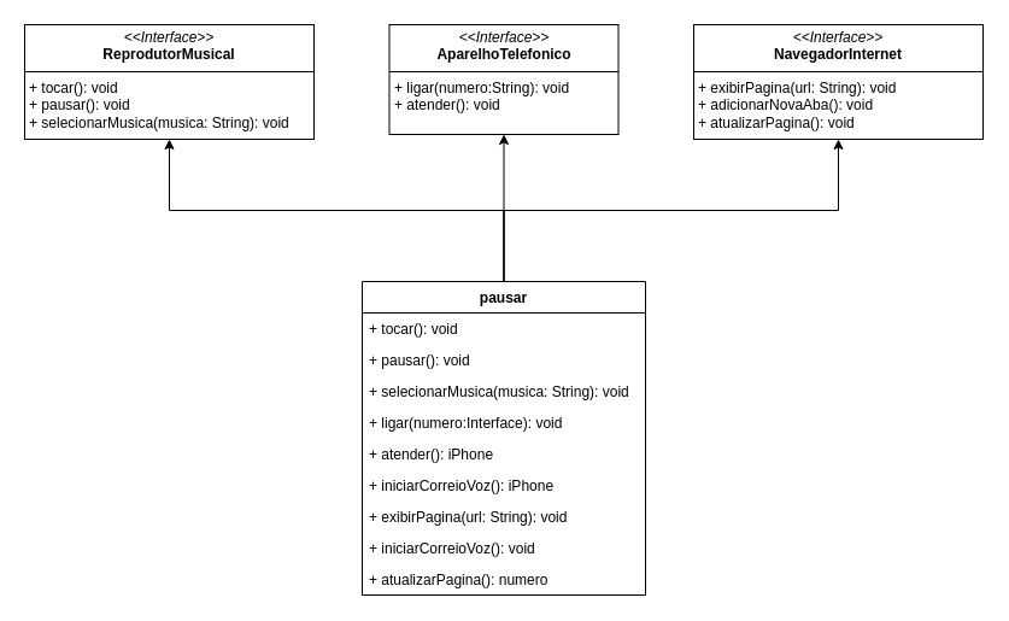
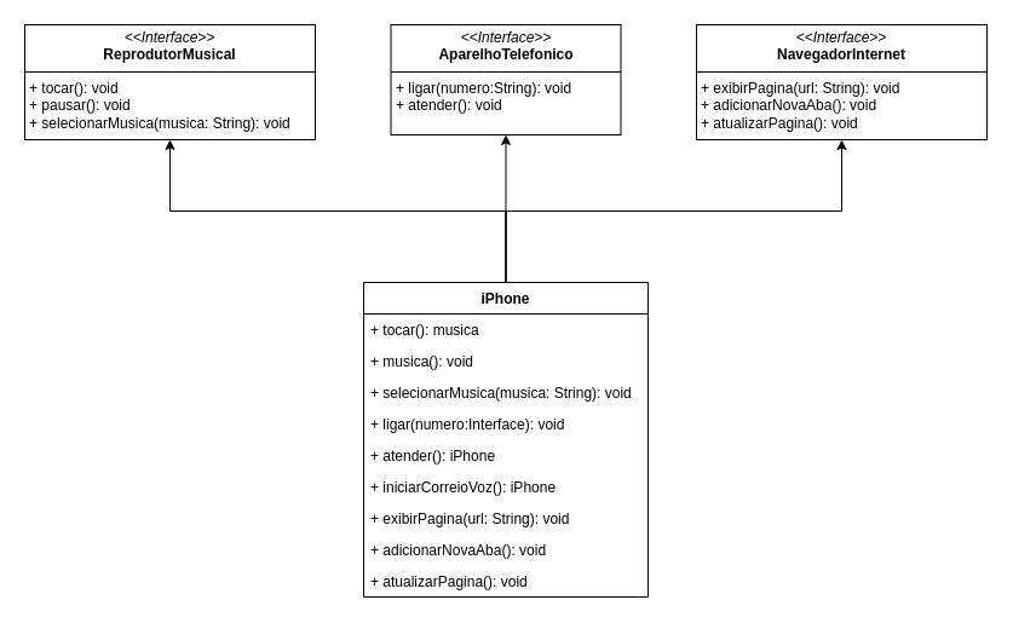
- <mxCell id="5" value="pausar" style="swimlane;fontStyle=1;align=center;verticalAlign=top;childLayout=stackLayout;horizontal=1;startSize=26;horizontalStack=0;resizeParent=1;resizeParentMax=0;resizeLast=0;collapsible=1;marginBottom=0;whiteSpace=wrap;html=1;" vertex="1" parent="1"><mxGeometry x="300" y="233" width="235" height="260" as="geometry" /></mxCell>
+ <mxCell id="5" value="iPhone" style="swimlane;fontStyle=1;align=center;verticalAlign=top;childLayout=stackLayout;horizontal=1;startSize=26;horizontalStack=0;resizeParent=1;resizeParentMax=0;resizeLast=0;collapsible=1;marginBottom=0;whiteSpace=wrap;html=1;" vertex="1" parent="1"><mxGeometry x="300" y="233" width="235" height="260" as="geometry" /></mxCell>
- <mxCell id="6" value="+ tocar(): void&lt;div&gt;&lt;br&gt;&lt;/div&gt;" style="text;strokeColor=none;fillColor=none;align=left;verticalAlign=top;spacingLeft=4;spacingRight=4;overflow=hidden;rotatable=0;points=[[0,0.5],[1,0.5]];portConstraint=eastwest;whiteSpace=wrap;html=1;" vertex="1" parent="5"><mxGeometry y="26" width="235" height="26" as="geometry" /></mxCell>
+ <mxCell id="6" value="+ tocar(): musica&lt;div&gt;&lt;br&gt;&lt;/div&gt;" style="text;strokeColor=none;fillColor=none;align=left;verticalAlign=top;spacingLeft=4;spacingRight=4;overflow=hidden;rotatable=0;points=[[0,0.5],[1,0.5]];portConstraint=eastwest;whiteSpace=wrap;html=1;" vertex="1" parent="5"><mxGeometry y="26" width="235" height="26" as="geometry" /></mxCell>
- <mxCell id="7" value="+ pausar(): void" style="text;strokeColor=none;fillColor=none;align=left;verticalAlign=top;spacingLeft=4;spacingRight=4;overflow=hidden;rotatable=0;points=[[0,0.5],[1,0.5]];portConstraint=eastwest;whiteSpace=wrap;html=1;" vertex="1" parent="5"><mxGeometry y="52" width="235" height="26" as="geometry" /></mxCell>
+ <mxCell id="7" value="+ musica(): void" style="text;strokeColor=none;fillColor=none;align=left;verticalAlign=top;spacingLeft=4;spacingRight=4;overflow=hidden;rotatable=0;points=[[0,0.5],[1,0.5]];portConstraint=eastwest;whiteSpace=wrap;html=1;" vertex="1" parent="5"><mxGeometry y="52" width="235" height="26" as="geometry" /></mxCell>
- <mxCell id="13" value="+ iniciarCorreioVoz(): void" style="text;strokeColor=none;fillColor=none;align=left;verticalAlign=top;spacingLeft=4;spacingRight=4;overflow=hidden;rotatable=0;points=[[0,0.5],[1,0.5]];portConstraint=eastwest;whiteSpace=wrap;html=1;" vertex="1" parent="5"><mxGeometry y="208" width="235" height="26" as="geometry" /></mxCell>
+ <mxCell id="13" value="+ adicionarNovaAba(): void" style="text;strokeColor=none;fillColor=none;align=left;verticalAlign=top;spacingLeft=4;spacingRight=4;overflow=hidden;rotatable=0;points=[[0,0.5],[1,0.5]];portConstraint=eastwest;whiteSpace=wrap;html=1;" vertex="1" parent="5"><mxGeometry y="208" width="235" height="26" as="geometry" /></mxCell>
- <mxCell id="14" value="+ atualizarPagina(): numero" style="text;strokeColor=none;fillColor=none;align=left;verticalAlign=top;spacingLeft=4;spacingRight=4;overflow=hidden;rotatable=0;points=[[0,0.5],[1,0.5]];portConstraint=eastwest;whiteSpace=wrap;html=1;" vertex="1" parent="5"><mxGeometry y="234" width="235" height="26" as="geometry" /></mxCell>
+ <mxCell id="14" value="+ atualizarPagina(): void" style="text;strokeColor=none;fillColor=none;align=left;verticalAlign=top;spacingLeft=4;spacingRight=4;overflow=hidden;rotatable=0;points=[[0,0.5],[1,0.5]];portConstraint=eastwest;whiteSpace=wrap;html=1;" vertex="1" parent="5"><mxGeometry y="234" width="235" height="26" as="geometry" /></mxCell>
